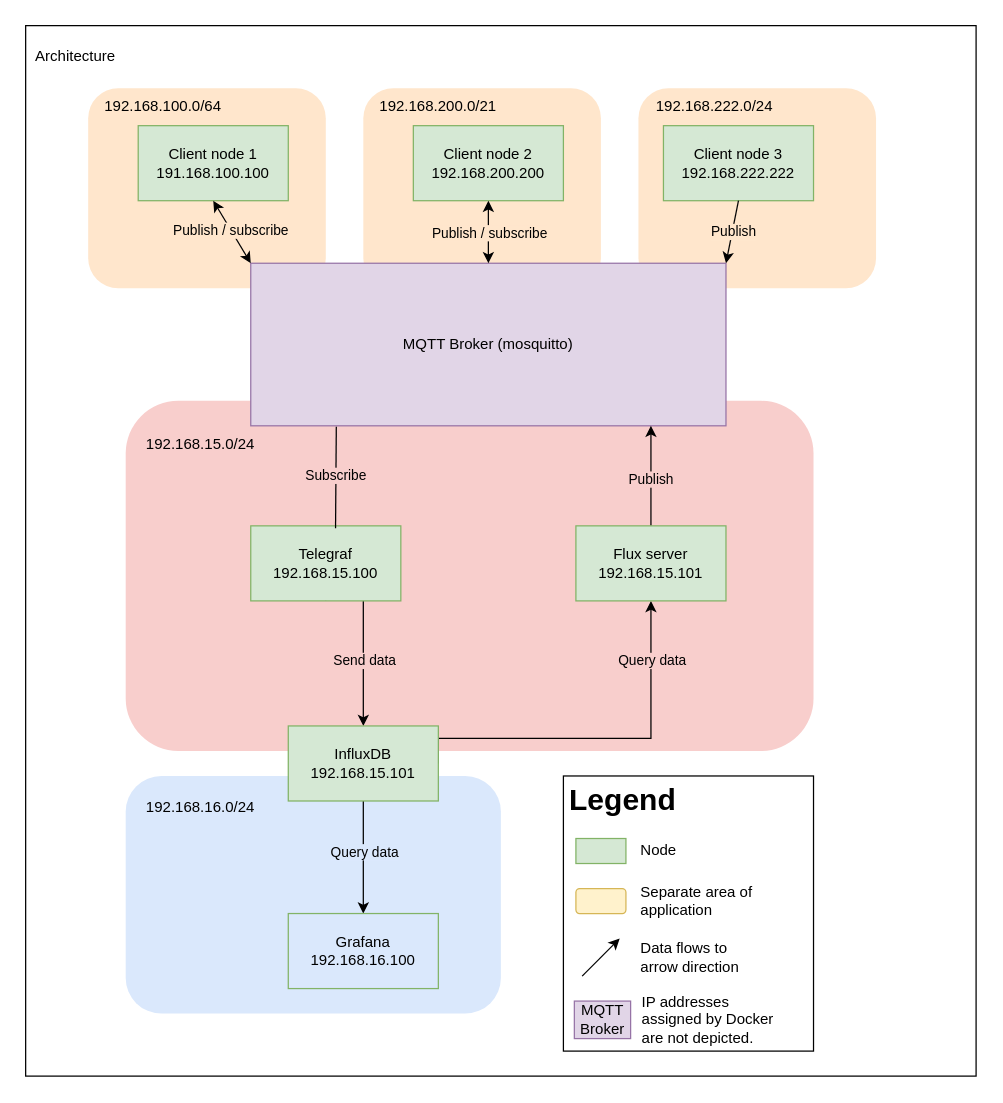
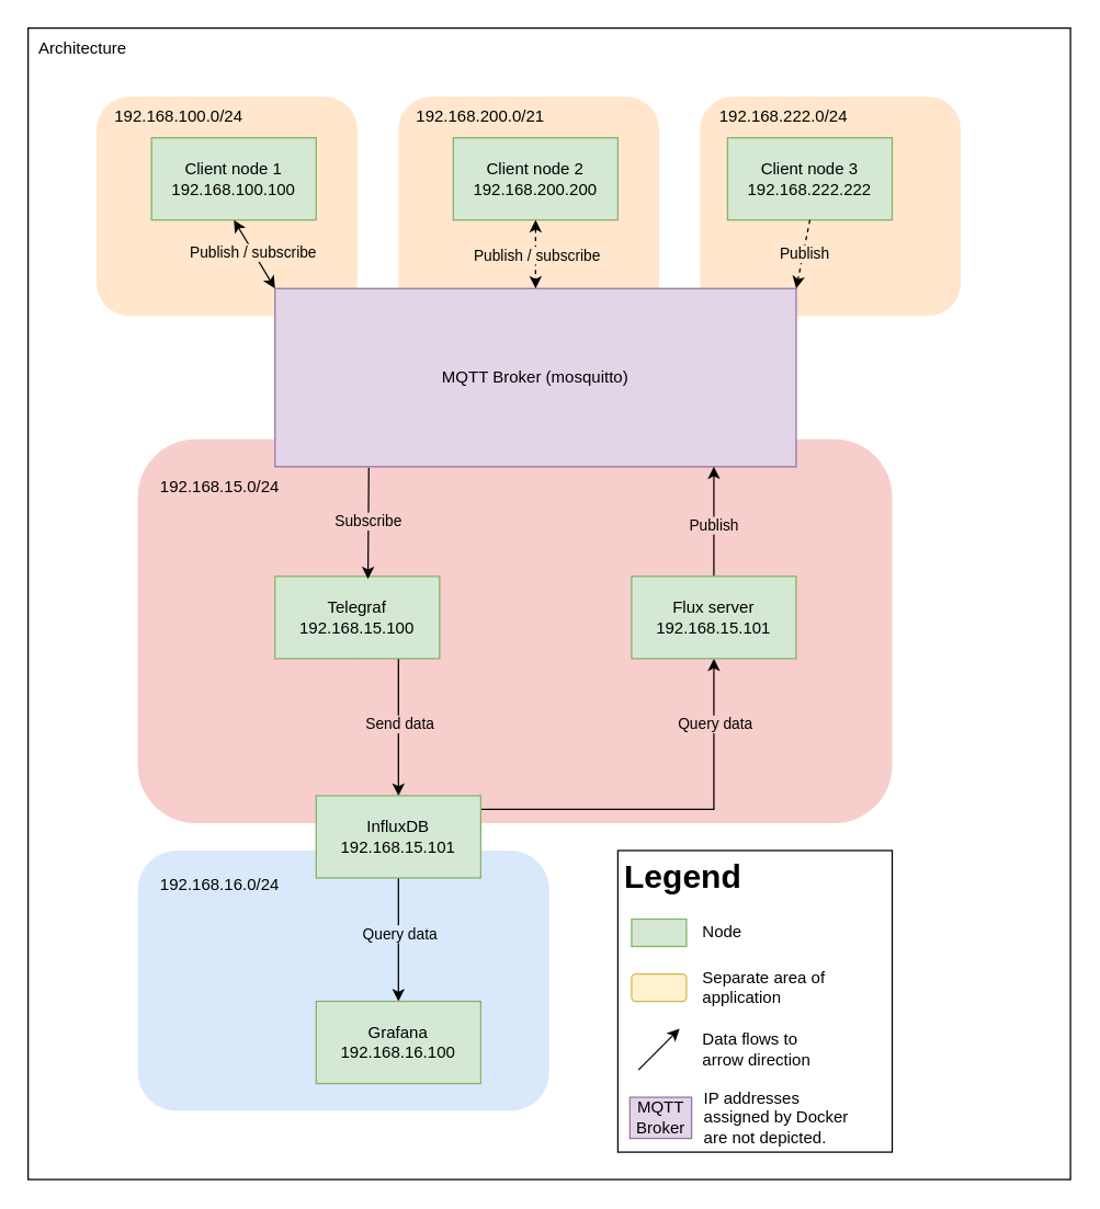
- <mxCell id="36" value="Architecture" style="text;html=1;strokeColor=none;fillColor=none;align=center;verticalAlign=middle;whiteSpace=wrap;rounded=0;" parent="1" vertex="1"><mxGeometry x="30" y="30" width="60" height="30" as="geometry" /></mxCell>
+ <mxCell id="36" value="Architecture" style="text;html=1;strokeColor=none;fillColor=none;align=center;verticalAlign=middle;whiteSpace=wrap;rounded=0;" parent="1" vertex="1"><mxGeometry x="30" y="20" width="60" height="30" as="geometry" /></mxCell>
- <mxCell id="37" value="192.168.100.0/64" style="text;html=1;strokeColor=none;fillColor=none;align=center;verticalAlign=middle;whiteSpace=wrap;rounded=0;" parent="1" vertex="1"><mxGeometry x="100" y="70" width="60" height="30" as="geometry" /></mxCell>
+ <mxCell id="37" value="192.168.100.0/24" style="text;html=1;strokeColor=none;fillColor=none;align=center;verticalAlign=middle;whiteSpace=wrap;rounded=0;" parent="1" vertex="1"><mxGeometry x="100" y="70" width="60" height="30" as="geometry" /></mxCell>
- <mxCell id="11" value="&lt;div&gt;Client node 1&lt;br&gt;191.168.100.100&lt;/div&gt;" style="rounded=0;whiteSpace=wrap;html=1;fillColor=#d5e8d4;strokeColor=#82b366;" parent="1" vertex="1"><mxGeometry x="110" y="100" width="120" height="60" as="geometry" /></mxCell>
+ <mxCell id="11" value="&lt;div&gt;Client node 1&lt;br&gt;192.168.100.100&lt;/div&gt;" style="rounded=0;whiteSpace=wrap;html=1;fillColor=#d5e8d4;strokeColor=#82b366;" parent="1" vertex="1"><mxGeometry x="110" y="100" width="120" height="60" as="geometry" /></mxCell>
- <mxCell id="16" style="rounded=0;orthogonalLoop=1;jettySize=auto;html=1;exitX=0.5;exitY=1;exitDx=0;exitDy=0;startArrow=none;startFill=0;entryX=1;entryY=0;entryDx=0;entryDy=0;endArrow=classic;endFill=1;" parent="1" source="13" target="10" edge="1"><mxGeometry relative="1" as="geometry"><mxPoint x="590" y="230" as="targetPoint" /><mxPoint x="490" y="140" as="sourcePoint" /></mxGeometry></mxCell>
+ <mxCell id="16" style="rounded=0;orthogonalLoop=1;jettySize=auto;html=1;exitX=0.5;exitY=1;exitDx=0;exitDy=0;startArrow=none;startFill=0;entryX=1;entryY=0;entryDx=0;entryDy=0;endArrow=classic;endFill=1;dashed=1;" parent="1" source="13" target="10" edge="1"><mxGeometry relative="1" as="geometry"><mxPoint x="590" y="230" as="targetPoint" /><mxPoint x="490" y="140" as="sourcePoint" /></mxGeometry></mxCell>
- <mxCell id="14" style="rounded=0;orthogonalLoop=1;jettySize=auto;html=1;exitX=0.5;exitY=1;exitDx=0;exitDy=0;entryX=0.5;entryY=0;entryDx=0;entryDy=0;startArrow=classic;startFill=1;" parent="1" source="12" target="10" edge="1"><mxGeometry relative="1" as="geometry"><mxPoint x="350" y="250" as="targetPoint" /><mxPoint x="350" y="132" as="sourcePoint" /></mxGeometry></mxCell>
+ <mxCell id="14" style="rounded=0;orthogonalLoop=1;jettySize=auto;html=1;exitX=0.5;exitY=1;exitDx=0;exitDy=0;entryX=0.5;entryY=0;entryDx=0;entryDy=0;startArrow=classic;startFill=1;dashed=1;" parent="1" source="12" target="10" edge="1"><mxGeometry relative="1" as="geometry"><mxPoint x="350" y="250" as="targetPoint" /><mxPoint x="350" y="132" as="sourcePoint" /></mxGeometry></mxCell>
- <mxCell id="45" value="" style="endArrow=none;html=1;rounded=0;exitX=0.18;exitY=1.005;exitDx=0;exitDy=0;exitPerimeter=0;entryX=0.565;entryY=0.032;entryDx=0;entryDy=0;entryPerimeter=0;" parent="1" source="10" target="20" edge="1"><mxGeometry width="50" height="50" relative="1" as="geometry"><mxPoint x="190" y="440" as="sourcePoint" /><mxPoint x="240" y="390" as="targetPoint" /></mxGeometry></mxCell>
+ <mxCell id="45" value="" style="endArrow=classic;html=1;rounded=0;exitX=0.18;exitY=1.005;exitDx=0;exitDy=0;exitPerimeter=0;entryX=0.565;entryY=0.032;entryDx=0;entryDy=0;entryPerimeter=0;" parent="1" source="10" target="20" edge="1"><mxGeometry width="50" height="50" relative="1" as="geometry"><mxPoint x="190" y="440" as="sourcePoint" /><mxPoint x="240" y="390" as="targetPoint" /></mxGeometry></mxCell>
- <mxCell id="26" value="Grafana&lt;br&gt;192.168.16.100" style="rounded=0;whiteSpace=wrap;html=1;fillColor=#dae8fc;strokeColor=#82b366;" parent="1" vertex="1"><mxGeometry x="230" y="730" width="120" height="60" as="geometry" /></mxCell>
+ <mxCell id="26" value="Grafana&lt;br&gt;192.168.16.100" style="rounded=0;whiteSpace=wrap;html=1;fillColor=#d5e8d4;strokeColor=#82b366;" parent="1" vertex="1"><mxGeometry x="230" y="730" width="120" height="60" as="geometry" /></mxCell>
